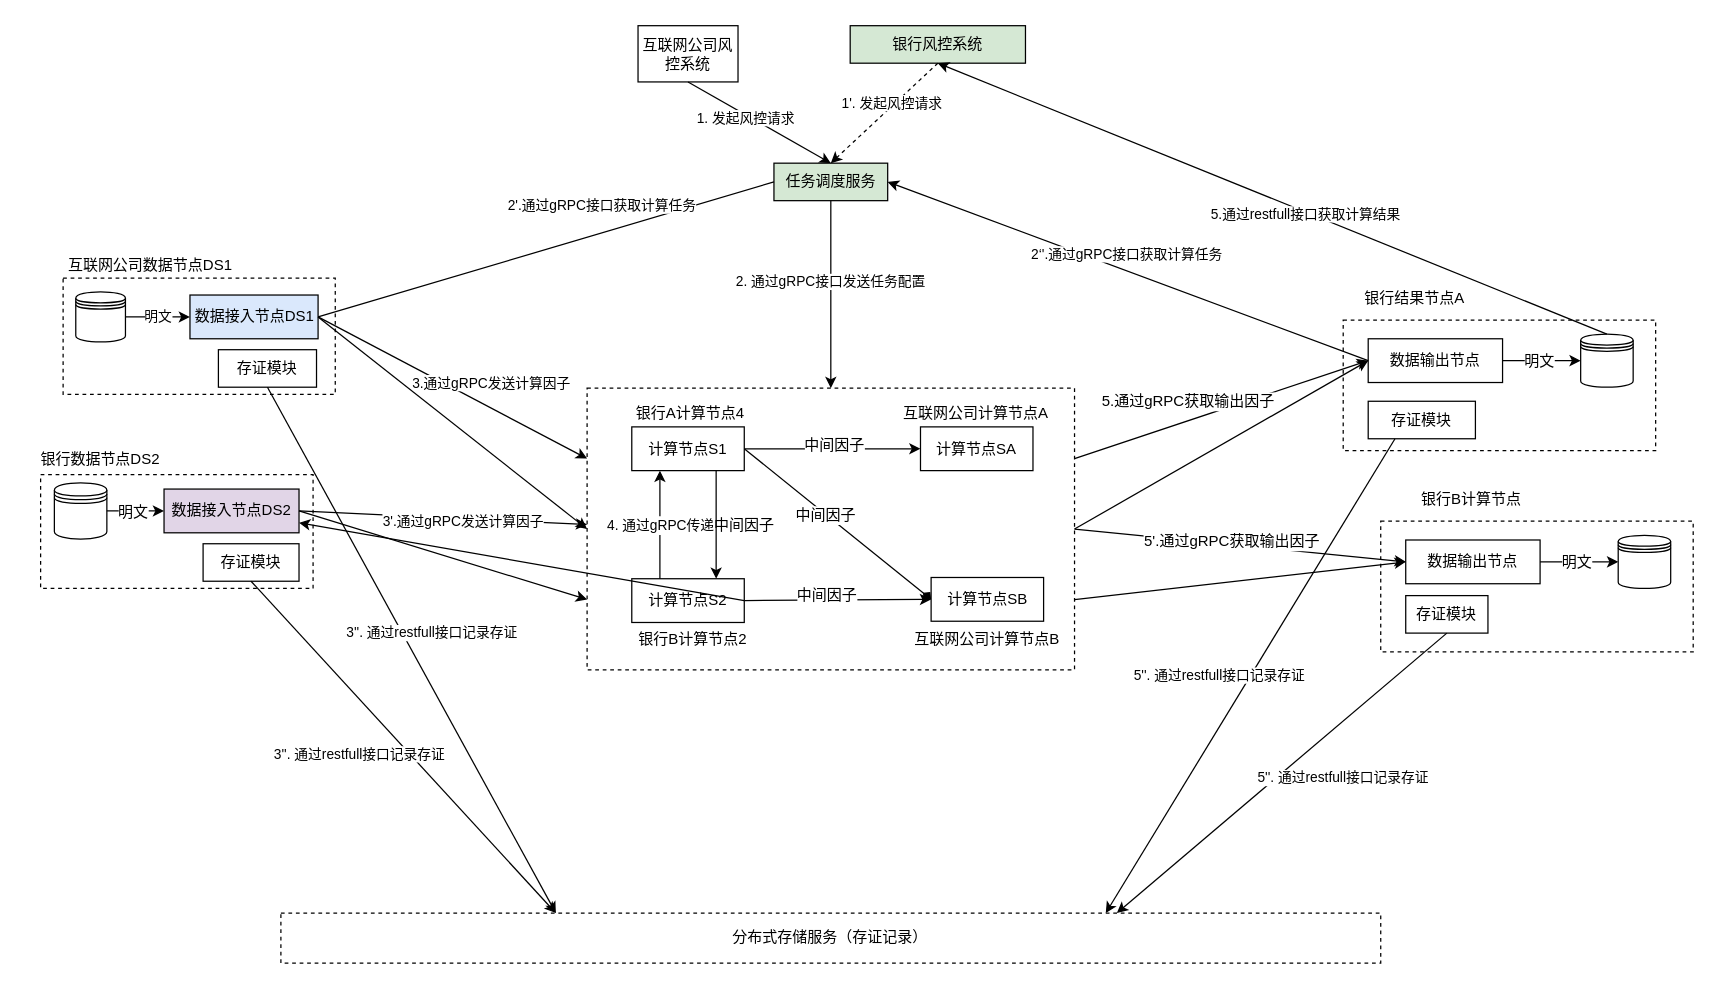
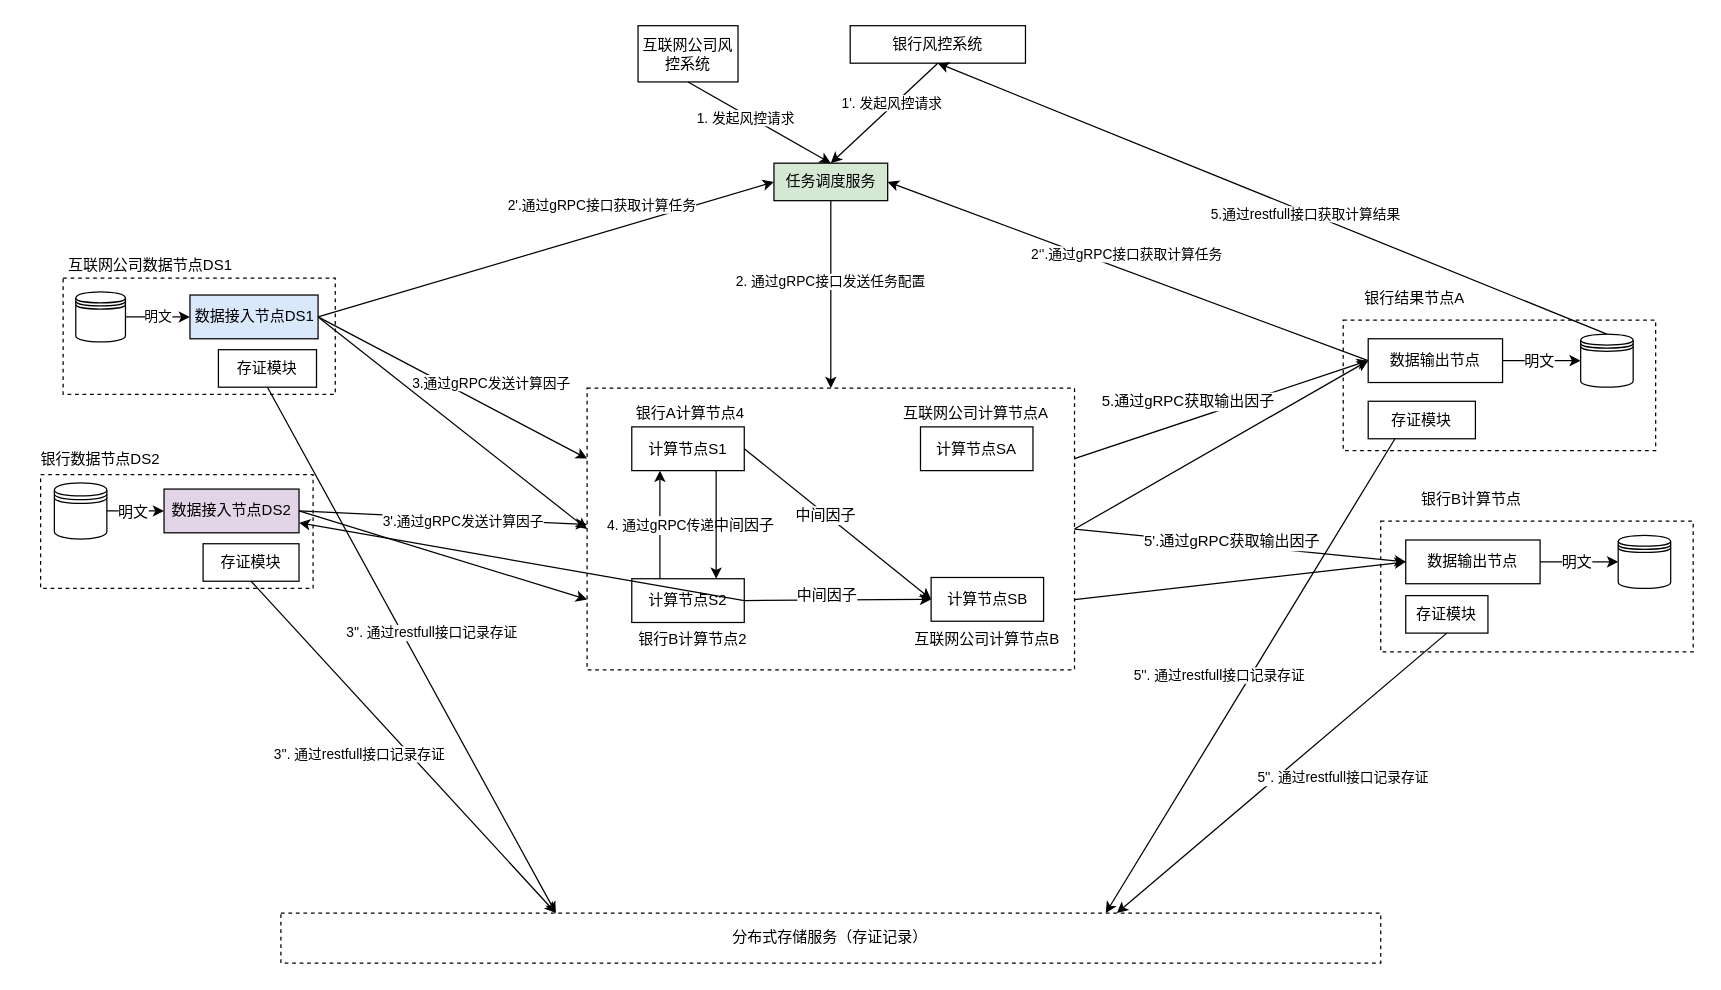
- <mxCell id="73" value="银行风控系统" style="rounded=0;whiteSpace=wrap;html=1;fillColor=#d5e8d4;" parent="1" vertex="1"><mxGeometry x="679.75" y="20" width="140.25" height="30" as="geometry" /></mxCell>
+ <mxCell id="73" value="银行风控系统" style="rounded=0;whiteSpace=wrap;html=1;" parent="1" vertex="1"><mxGeometry x="679.75" y="20" width="140.25" height="30" as="geometry" /></mxCell>
- <mxCell id="74" value="" style="endArrow=classic;html=1;entryX=0.5;entryY=0;entryDx=0;entryDy=0;exitX=0.5;exitY=1;exitDx=0;exitDy=0;dashed=1;" parent="1" source="73" target="9" edge="1"><mxGeometry width="50" height="50" relative="1" as="geometry"><mxPoint x="607.625" y="60" as="sourcePoint" /><mxPoint x="674.25" y="140" as="targetPoint" /></mxGeometry></mxCell>
+ <mxCell id="74" value="" style="endArrow=classic;html=1;entryX=0.5;entryY=0;entryDx=0;entryDy=0;exitX=0.5;exitY=1;exitDx=0;exitDy=0;" parent="1" source="73" target="9" edge="1"><mxGeometry width="50" height="50" relative="1" as="geometry"><mxPoint x="607.625" y="60" as="sourcePoint" /><mxPoint x="674.25" y="140" as="targetPoint" /></mxGeometry></mxCell>
- <mxCell id="71" value="" style="endArrow=none;html=1;entryX=0;entryY=0.5;entryDx=0;entryDy=0;exitX=1;exitY=0.5;exitDx=0;exitDy=0;" parent="1" source="37" target="9" edge="1"><mxGeometry width="50" height="50" relative="1" as="geometry"><mxPoint x="300" y="290" as="sourcePoint" /><mxPoint x="570" y="380" as="targetPoint" /></mxGeometry></mxCell>
+ <mxCell id="71" value="" style="endArrow=classic;html=1;entryX=0;entryY=0.5;entryDx=0;entryDy=0;exitX=1;exitY=0.5;exitDx=0;exitDy=0;" parent="1" source="37" target="9" edge="1"><mxGeometry width="50" height="50" relative="1" as="geometry"><mxPoint x="300" y="290" as="sourcePoint" /><mxPoint x="570" y="380" as="targetPoint" /></mxGeometry></mxCell>
- <mxCell id="23" value="" style="endArrow=classic;html=1;exitX=1;exitY=0.5;exitDx=0;exitDy=0;entryX=0;entryY=0.5;entryDx=0;entryDy=0;" parent="1" source="16" target="21" edge="1"><mxGeometry width="50" height="50" relative="1" as="geometry"><mxPoint x="626.75" y="413" as="sourcePoint" /><mxPoint x="626.75" y="460.5" as="targetPoint" /></mxGeometry></mxCell>
- <mxCell id="24" value="&lt;span style=&quot;font-size: 12px&quot;&gt;中间因子&lt;/span&gt;" style="edgeLabel;html=1;align=center;verticalAlign=middle;resizable=0;points=[];" parent="23" vertex="1" connectable="0"><mxGeometry y="3" relative="1" as="geometry"><mxPoint as="offset" /></mxGeometry></mxCell>
- <mxCell id="28" value="" style="endArrow=diamond;html=1;exitX=1;exitY=0.5;exitDx=0;exitDy=0;entryX=0;entryY=0.5;entryDx=0;entryDy=0;" parent="1" source="16" target="20" edge="1"><mxGeometry width="50" height="50" relative="1" as="geometry"><mxPoint x="639.25" y="478" as="sourcePoint" /><mxPoint x="719.25" y="404.25" as="targetPoint" /></mxGeometry></mxCell>
+ <mxCell id="28" value="" style="endArrow=classic;html=1;exitX=1;exitY=0.5;exitDx=0;exitDy=0;entryX=0;entryY=0.5;entryDx=0;entryDy=0;" parent="1" source="16" target="20" edge="1"><mxGeometry width="50" height="50" relative="1" as="geometry"><mxPoint x="639.25" y="478" as="sourcePoint" /><mxPoint x="719.25" y="404.25" as="targetPoint" /></mxGeometry></mxCell>
